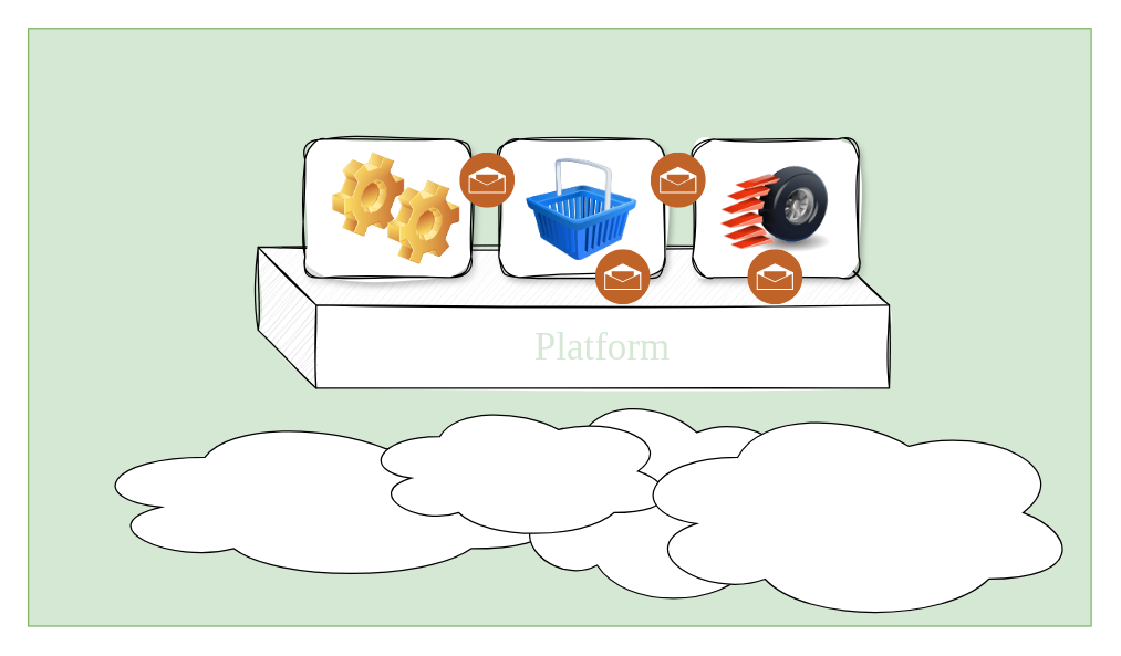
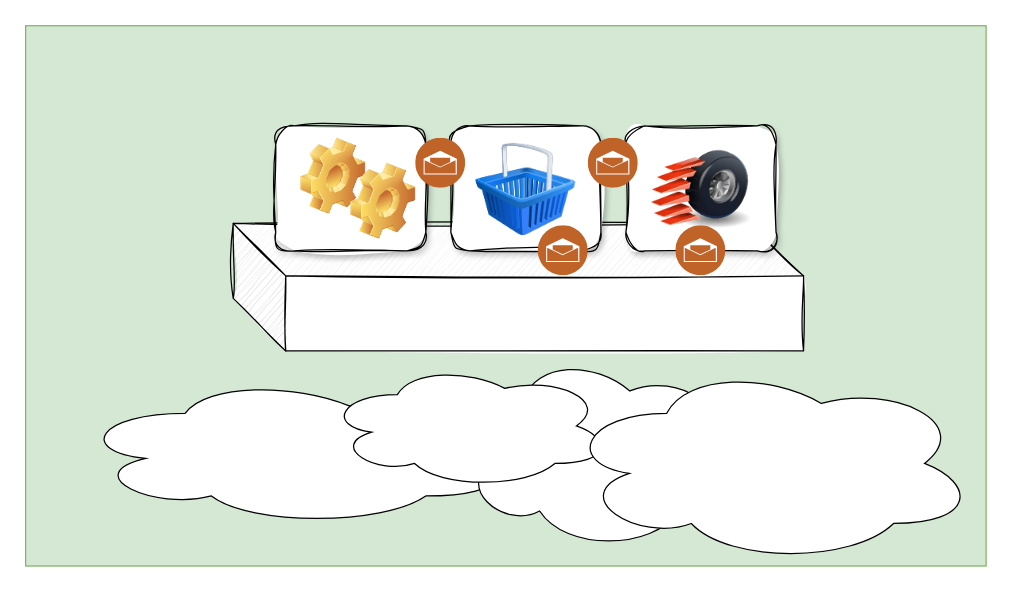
- <mxCell id="8" value="Platform" style="text;html=1;strokeColor=none;fillColor=none;align=center;verticalAlign=middle;whiteSpace=wrap;rounded=0;fontColor=#D5E8D4;fontSize=28;fontFamily=Tahoma;shadow=1;" parent="1" vertex="1"><mxGeometry x="230" y="220" width="410" height="60" as="geometry" /></mxCell>
